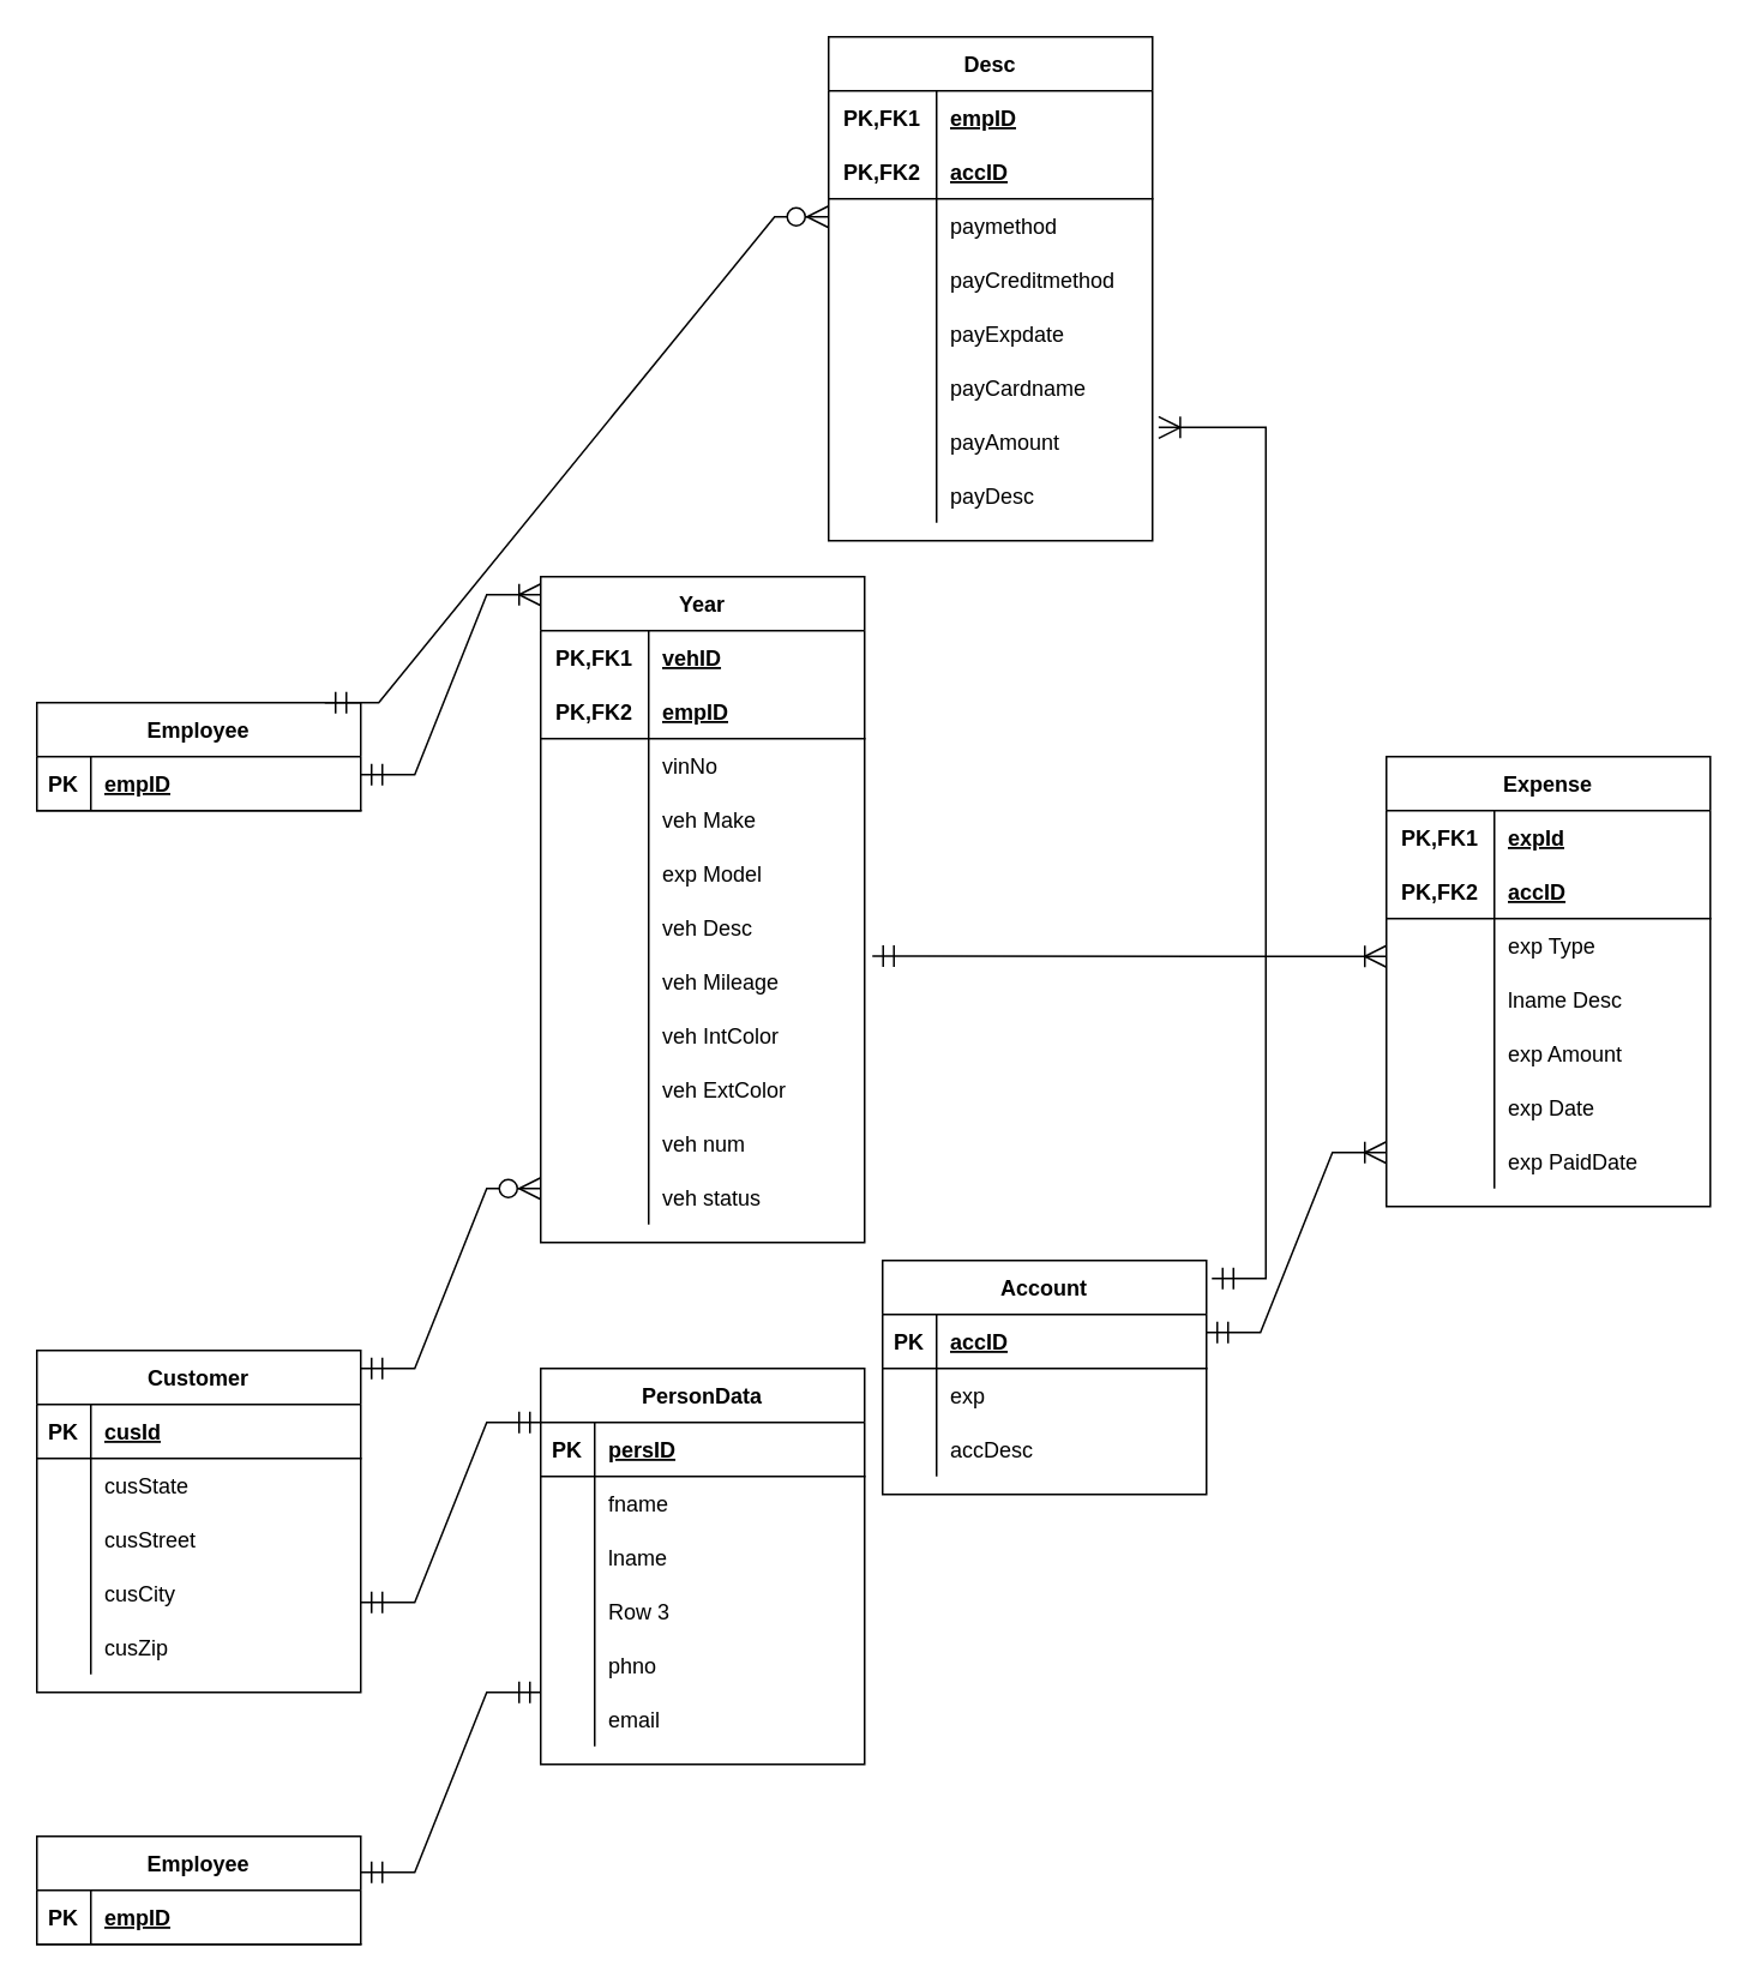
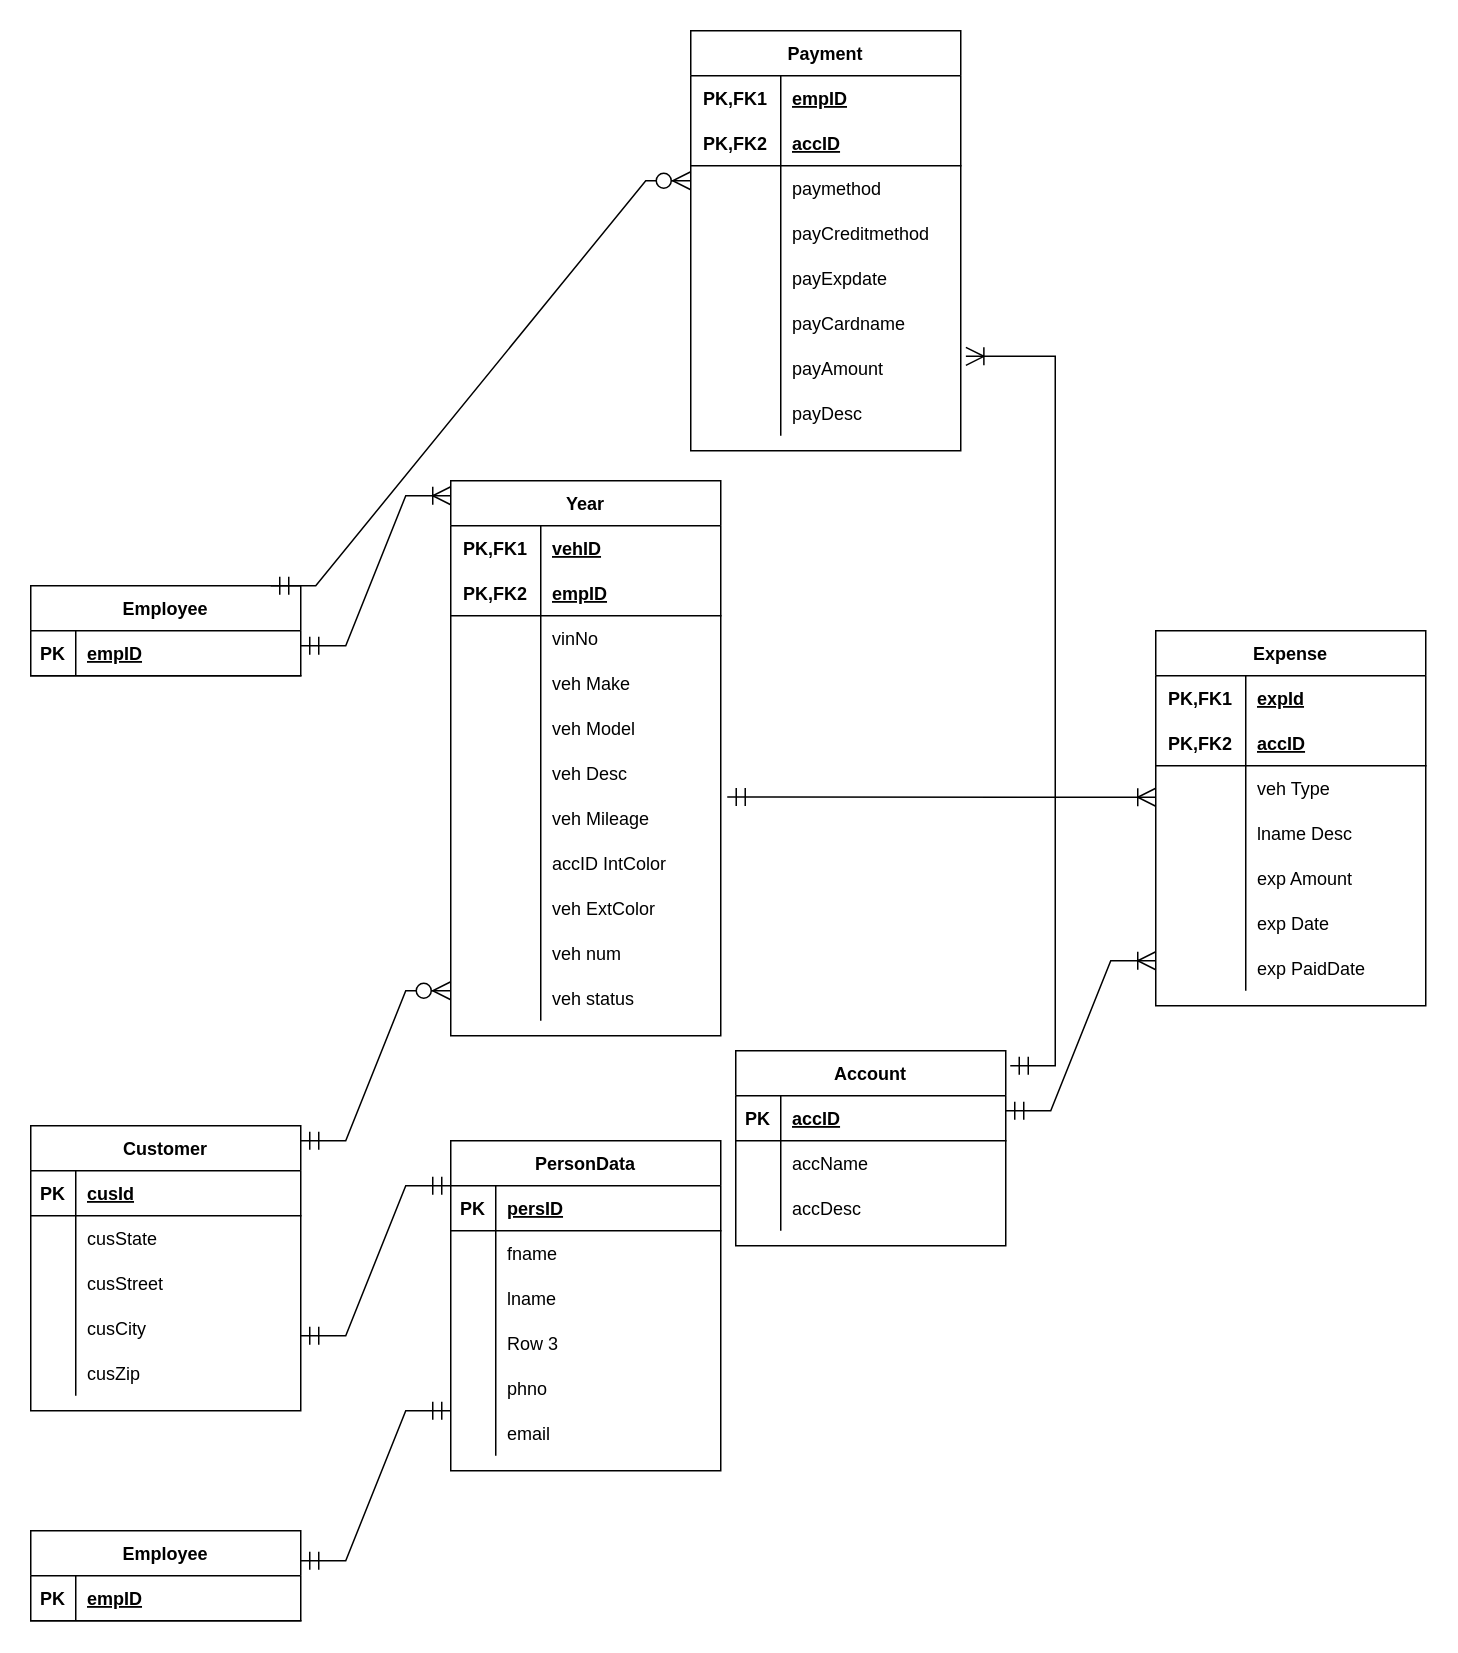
- <mxCell id="85" value="Desc" style="shape=table;startSize=30;container=1;collapsible=1;childLayout=tableLayout;fixedRows=1;rowLines=0;fontStyle=1;align=center;resizeLast=1;" parent="1" vertex="1"><mxGeometry x="460" y="20" width="180" height="280" as="geometry" /></mxCell>
+ <mxCell id="85" value="Payment" style="shape=table;startSize=30;container=1;collapsible=1;childLayout=tableLayout;fixedRows=1;rowLines=0;fontStyle=1;align=center;resizeLast=1;" parent="1" vertex="1"><mxGeometry x="460" y="20" width="180" height="280" as="geometry" /></mxCell>
- <mxCell id="56" value="exp Model" style="shape=partialRectangle;connectable=0;fillColor=none;top=0;left=0;bottom=0;right=0;align=left;spacingLeft=6;overflow=hidden;" parent="54" vertex="1"><mxGeometry x="60" width="120" height="30" as="geometry"><mxRectangle width="120" height="30" as="alternateBounds" /></mxGeometry></mxCell>
+ <mxCell id="56" value="veh Model" style="shape=partialRectangle;connectable=0;fillColor=none;top=0;left=0;bottom=0;right=0;align=left;spacingLeft=6;overflow=hidden;" parent="54" vertex="1"><mxGeometry x="60" width="120" height="30" as="geometry"><mxRectangle width="120" height="30" as="alternateBounds" /></mxGeometry></mxCell>
- <mxCell id="119" value="exp Type" style="shape=partialRectangle;connectable=0;fillColor=none;top=0;left=0;bottom=0;right=0;align=left;spacingLeft=6;overflow=hidden;" parent="117" vertex="1"><mxGeometry x="60" width="120" height="30" as="geometry"><mxRectangle width="120" height="30" as="alternateBounds" /></mxGeometry></mxCell>
+ <mxCell id="119" value="veh Type" style="shape=partialRectangle;connectable=0;fillColor=none;top=0;left=0;bottom=0;right=0;align=left;spacingLeft=6;overflow=hidden;" parent="117" vertex="1"><mxGeometry x="60" width="120" height="30" as="geometry"><mxRectangle width="120" height="30" as="alternateBounds" /></mxGeometry></mxCell>
- <mxCell id="65" value="veh IntColor" style="shape=partialRectangle;connectable=0;fillColor=none;top=0;left=0;bottom=0;right=0;align=left;spacingLeft=6;overflow=hidden;" parent="63" vertex="1"><mxGeometry x="60" width="120" height="30" as="geometry"><mxRectangle width="120" height="30" as="alternateBounds" /></mxGeometry></mxCell>
+ <mxCell id="65" value="accID IntColor" style="shape=partialRectangle;connectable=0;fillColor=none;top=0;left=0;bottom=0;right=0;align=left;spacingLeft=6;overflow=hidden;" parent="63" vertex="1"><mxGeometry x="60" width="120" height="30" as="geometry"><mxRectangle width="120" height="30" as="alternateBounds" /></mxGeometry></mxCell>
- <mxCell id="81" value="exp" style="shape=partialRectangle;connectable=0;fillColor=none;top=0;left=0;bottom=0;right=0;align=left;spacingLeft=6;overflow=hidden;" parent="79" vertex="1"><mxGeometry x="30" width="150" height="30" as="geometry"><mxRectangle width="150" height="30" as="alternateBounds" /></mxGeometry></mxCell>
+ <mxCell id="81" value="accName" style="shape=partialRectangle;connectable=0;fillColor=none;top=0;left=0;bottom=0;right=0;align=left;spacingLeft=6;overflow=hidden;" parent="79" vertex="1"><mxGeometry x="30" width="150" height="30" as="geometry"><mxRectangle width="150" height="30" as="alternateBounds" /></mxGeometry></mxCell>
